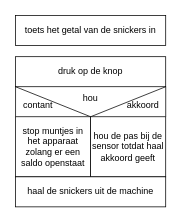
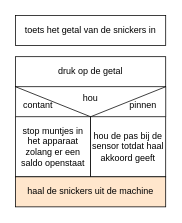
- <mxCell id="3" value="druk op de knop" style="rounded=0;whiteSpace=wrap;html=1;" vertex="1" parent="1"><mxGeometry x="20" y="75" width="200" height="40" as="geometry" /></mxCell>
+ <mxCell id="3" value="druk op de getal" style="rounded=0;whiteSpace=wrap;html=1;" vertex="1" parent="1"><mxGeometry x="20" y="75" width="200" height="40" as="geometry" /></mxCell>
- <mxCell id="12" value="akkoord" style="text;html=1;strokeColor=none;fillColor=none;align=center;verticalAlign=middle;whiteSpace=wrap;rounded=0;" vertex="1" parent="1"><mxGeometry x="160" y="125" width="60" height="30" as="geometry" /></mxCell>
+ <mxCell id="12" value="pinnen" style="text;html=1;strokeColor=none;fillColor=none;align=center;verticalAlign=middle;whiteSpace=wrap;rounded=0;" vertex="1" parent="1"><mxGeometry x="160" y="125" width="60" height="30" as="geometry" /></mxCell>
- <mxCell id="13" value="haal de snickers uit de machine" style="rounded=0;whiteSpace=wrap;html=1;" vertex="1" parent="1"><mxGeometry x="20" y="235" width="200" height="40" as="geometry" /></mxCell>
+ <mxCell id="13" value="haal de snickers uit de machine" style="rounded=0;whiteSpace=wrap;html=1;fillColor=#ffe6cc;" vertex="1" parent="1"><mxGeometry x="20" y="235" width="200" height="40" as="geometry" /></mxCell>
